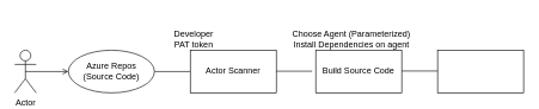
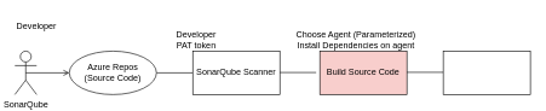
+ <mxCell id="8" value="Developer" style="text;html=1;align=center;verticalAlign=middle;whiteSpace=wrap;rounded=0;" parent="1" vertex="1"><mxGeometry x="20" y="20" width="60" height="30" as="geometry" /></mxCell>
- <mxCell id="4" value="Actor Scanner" style="rounded=0;whiteSpace=wrap;html=1;" parent="1" vertex="1"><mxGeometry x="265" y="70" width="120" height="60" as="geometry" /></mxCell>
+ <mxCell id="4" value="SonarQube Scanner" style="rounded=0;whiteSpace=wrap;html=1;" parent="1" vertex="1"><mxGeometry x="265" y="70" width="120" height="60" as="geometry" /></mxCell>
- <mxCell id="10" value="Build Source Code" style="rounded=0;whiteSpace=wrap;html=1;" parent="1" vertex="1"><mxGeometry x="440" y="70" width="120" height="60" as="geometry" /></mxCell>
+ <mxCell id="10" value="Build Source Code" style="rounded=0;whiteSpace=wrap;html=1;fillColor=#f8cecc;" parent="1" vertex="1"><mxGeometry x="440" y="70" width="120" height="60" as="geometry" /></mxCell>
- <mxCell id="7" value="Actor" style="shape=umlActor;verticalLabelPosition=bottom;verticalAlign=top;html=1;outlineConnect=0;" parent="1" vertex="1"><mxGeometry x="20" y="70" width="30" height="60" as="geometry" /></mxCell>
+ <mxCell id="7" value="SonarQube" style="shape=umlActor;verticalLabelPosition=bottom;verticalAlign=top;html=1;outlineConnect=0;" parent="1" vertex="1"><mxGeometry x="20" y="70" width="30" height="60" as="geometry" /></mxCell>
